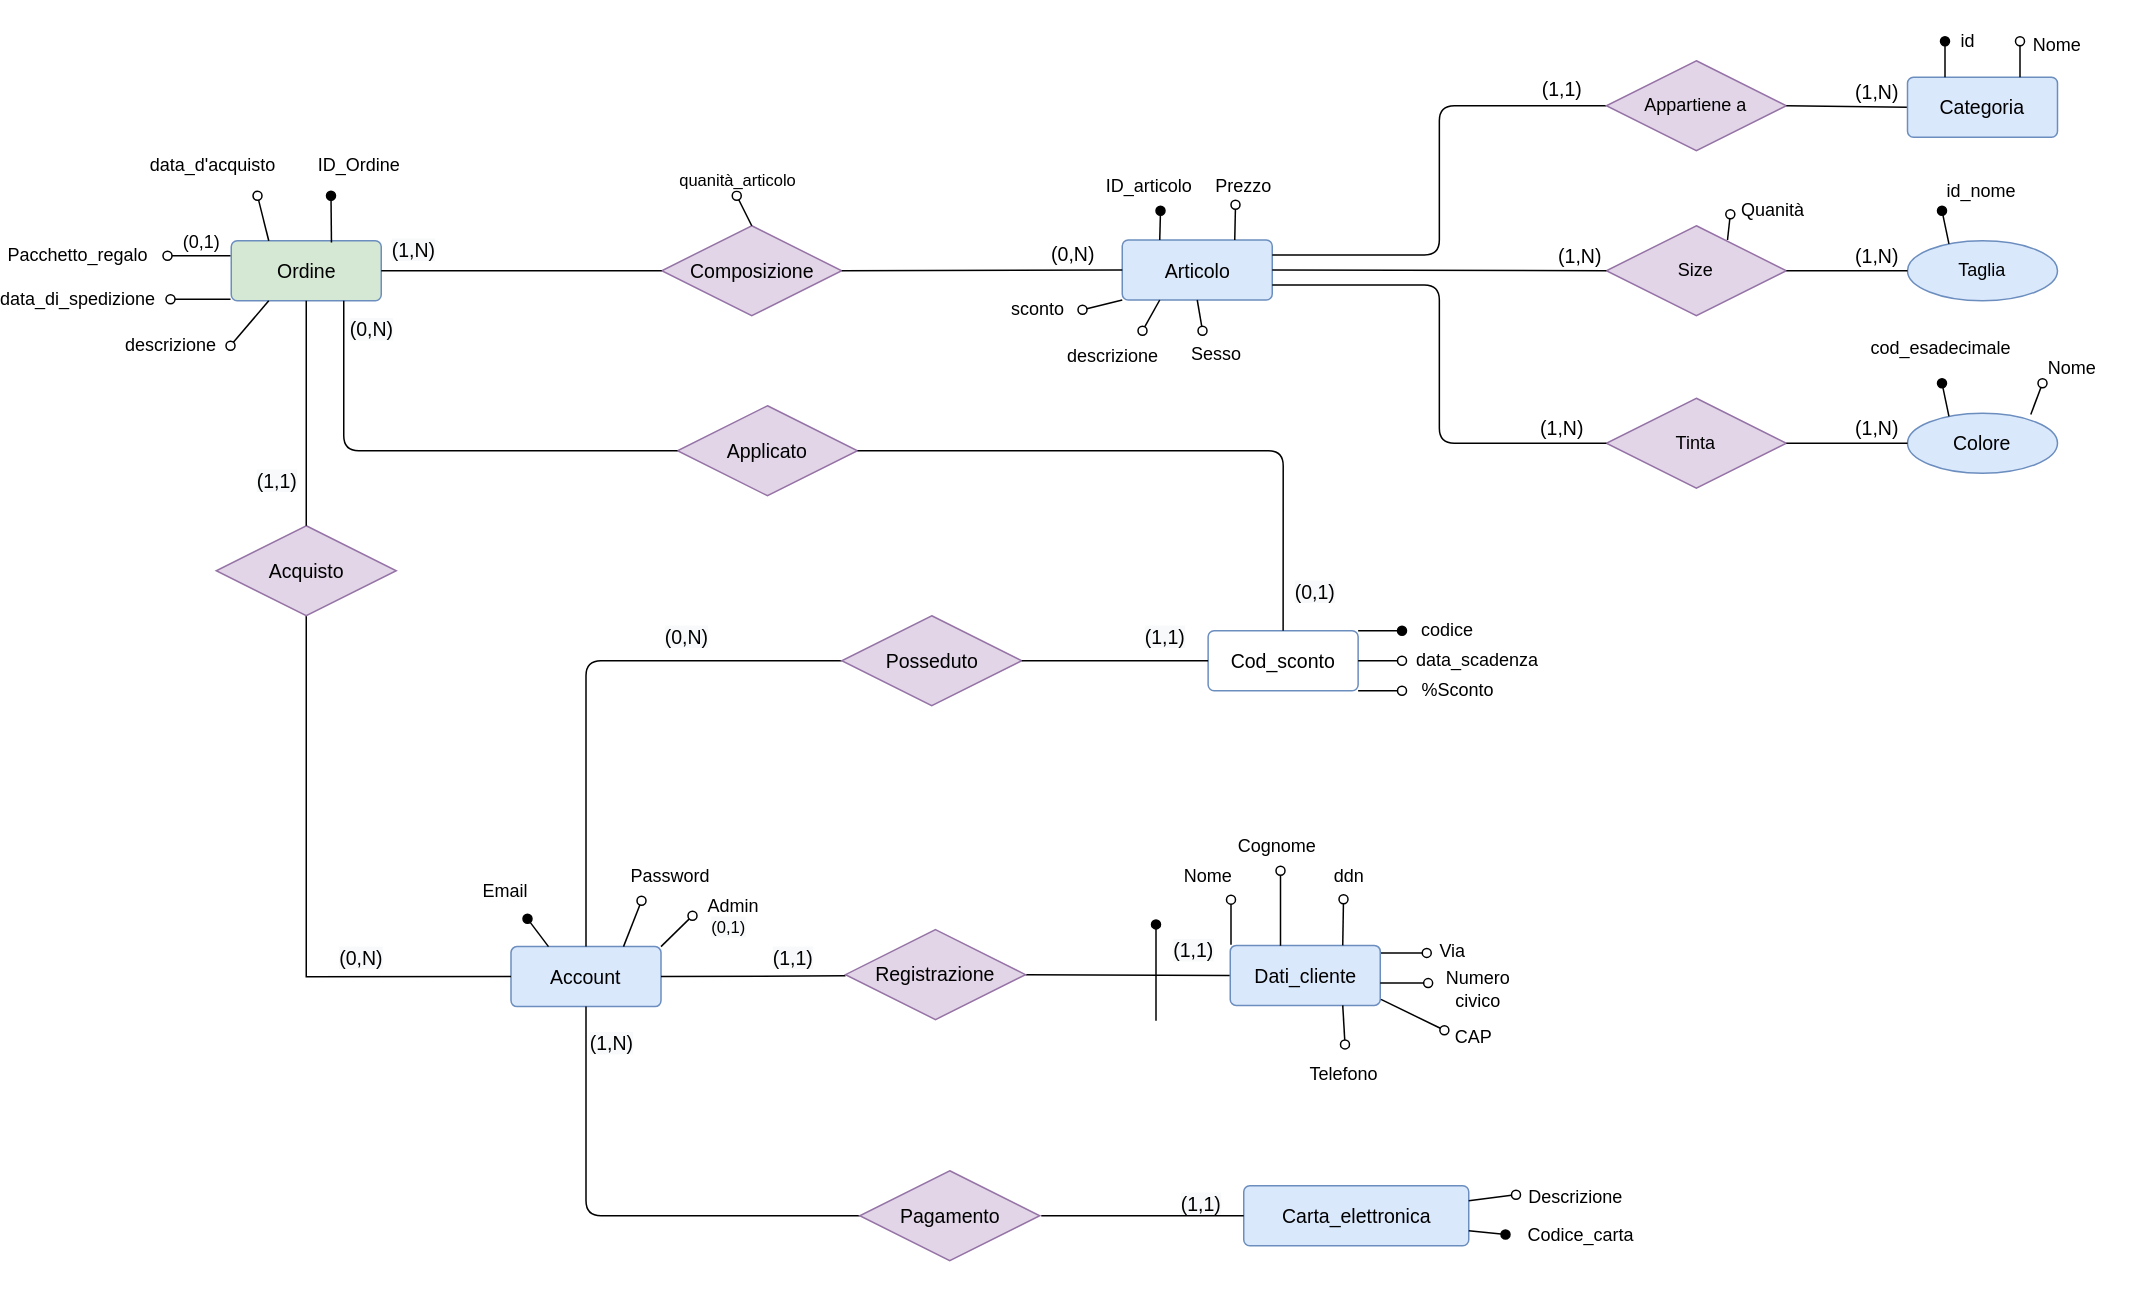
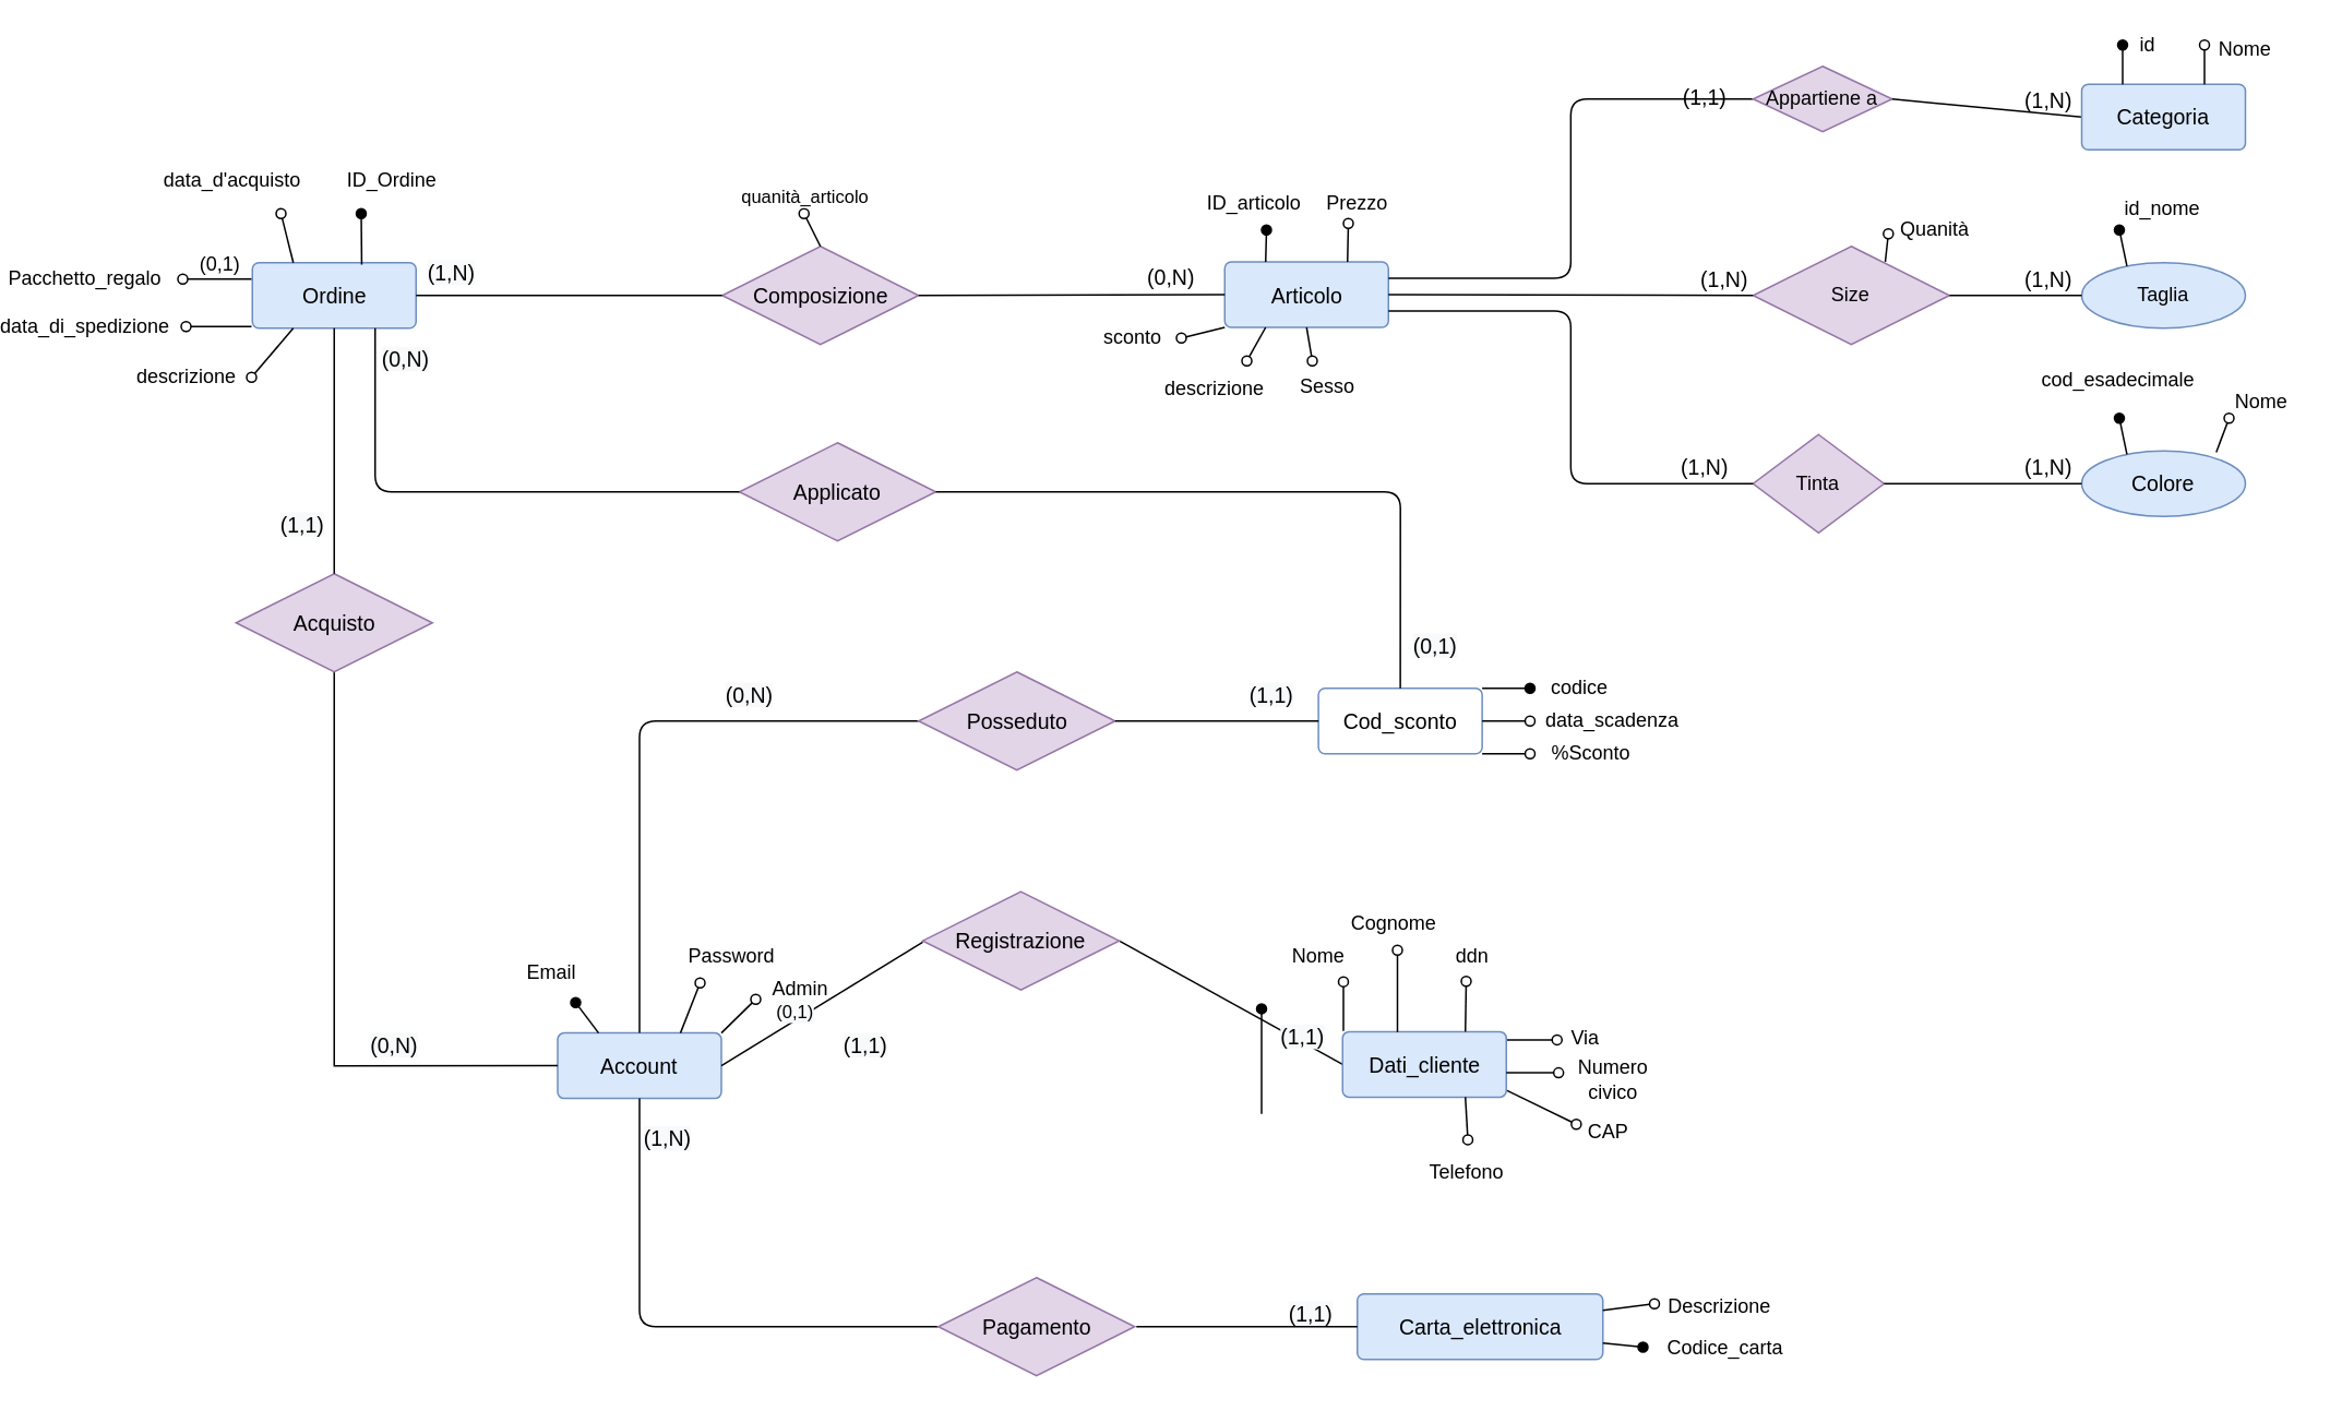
- <mxCell id="77" value="Appartiene a" style="shape=rhombus;perimeter=rhombusPerimeter;whiteSpace=wrap;html=1;align=center;fillColor=#e1d5e7;strokeColor=#9673a6;" parent="1" vertex="1"><mxGeometry x="979.25" y="40" width="120" height="60" as="geometry" /></mxCell>
+ <mxCell id="77" value="Appartiene a" style="shape=rhombus;perimeter=rhombusPerimeter;whiteSpace=wrap;html=1;align=center;fillColor=#e1d5e7;strokeColor=#9673a6;" parent="1" vertex="1"><mxGeometry x="979.25" y="40" width="85" height="40" as="geometry" /></mxCell>
- <mxCell id="3" value="&lt;font style=&quot;font-size: 13px&quot;&gt;Ordine&lt;/font&gt;" style="rounded=1;arcSize=10;whiteSpace=wrap;html=1;align=center;fillColor=#d5e8d4;strokeColor=#6c8ebf;" parent="1" vertex="1"><mxGeometry x="62.5" y="160" width="100" height="40" as="geometry" /></mxCell>
+ <mxCell id="3" value="&lt;font style=&quot;font-size: 13px&quot;&gt;Ordine&lt;/font&gt;" style="rounded=1;arcSize=10;whiteSpace=wrap;html=1;align=center;fillColor=#dae8fc;strokeColor=#6c8ebf;" parent="1" vertex="1"><mxGeometry x="62.5" y="160" width="100" height="40" as="geometry" /></mxCell>
- <mxCell id="85" value="Tinta" style="shape=rhombus;perimeter=rhombusPerimeter;whiteSpace=wrap;html=1;align=center;fillColor=#e1d5e7;strokeColor=#9673a6;" parent="1" vertex="1"><mxGeometry x="979.25" y="265" width="120" height="60" as="geometry" /></mxCell>
+ <mxCell id="85" value="Tinta" style="shape=rhombus;perimeter=rhombusPerimeter;whiteSpace=wrap;html=1;align=center;fillColor=#e1d5e7;strokeColor=#9673a6;" parent="1" vertex="1"><mxGeometry x="979.25" y="265" width="80" height="60" as="geometry" /></mxCell>
- <mxCell id="34" value="&lt;font style=&quot;font-size: 13px&quot;&gt;Registrazione&lt;/font&gt;" style="shape=rhombus;perimeter=rhombusPerimeter;whiteSpace=wrap;html=1;align=center;fillColor=#e1d5e7;strokeColor=#9673a6;" parent="1" vertex="1"><mxGeometry x="472" y="619.25" width="120" height="60" as="geometry" /></mxCell>
+ <mxCell id="34" value="&lt;font style=&quot;font-size: 13px&quot;&gt;Registrazione&lt;/font&gt;" style="shape=rhombus;perimeter=rhombusPerimeter;whiteSpace=wrap;html=1;align=center;fillColor=#e1d5e7;strokeColor=#9673a6;" parent="1" vertex="1"><mxGeometry x="472" y="544.25" width="120" height="60" as="geometry" /></mxCell>
